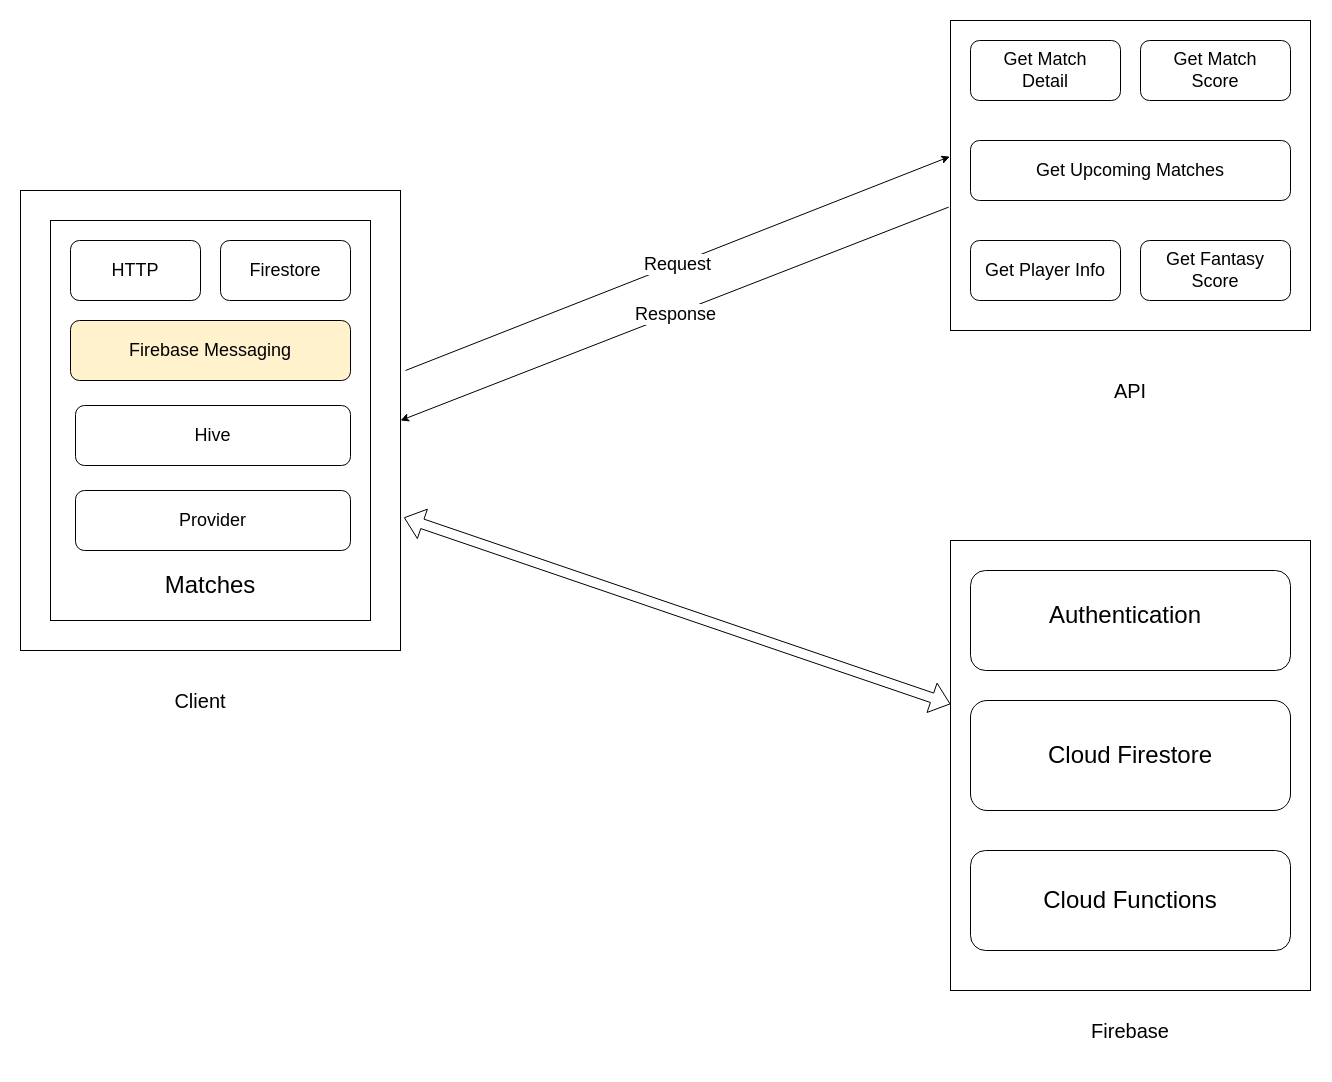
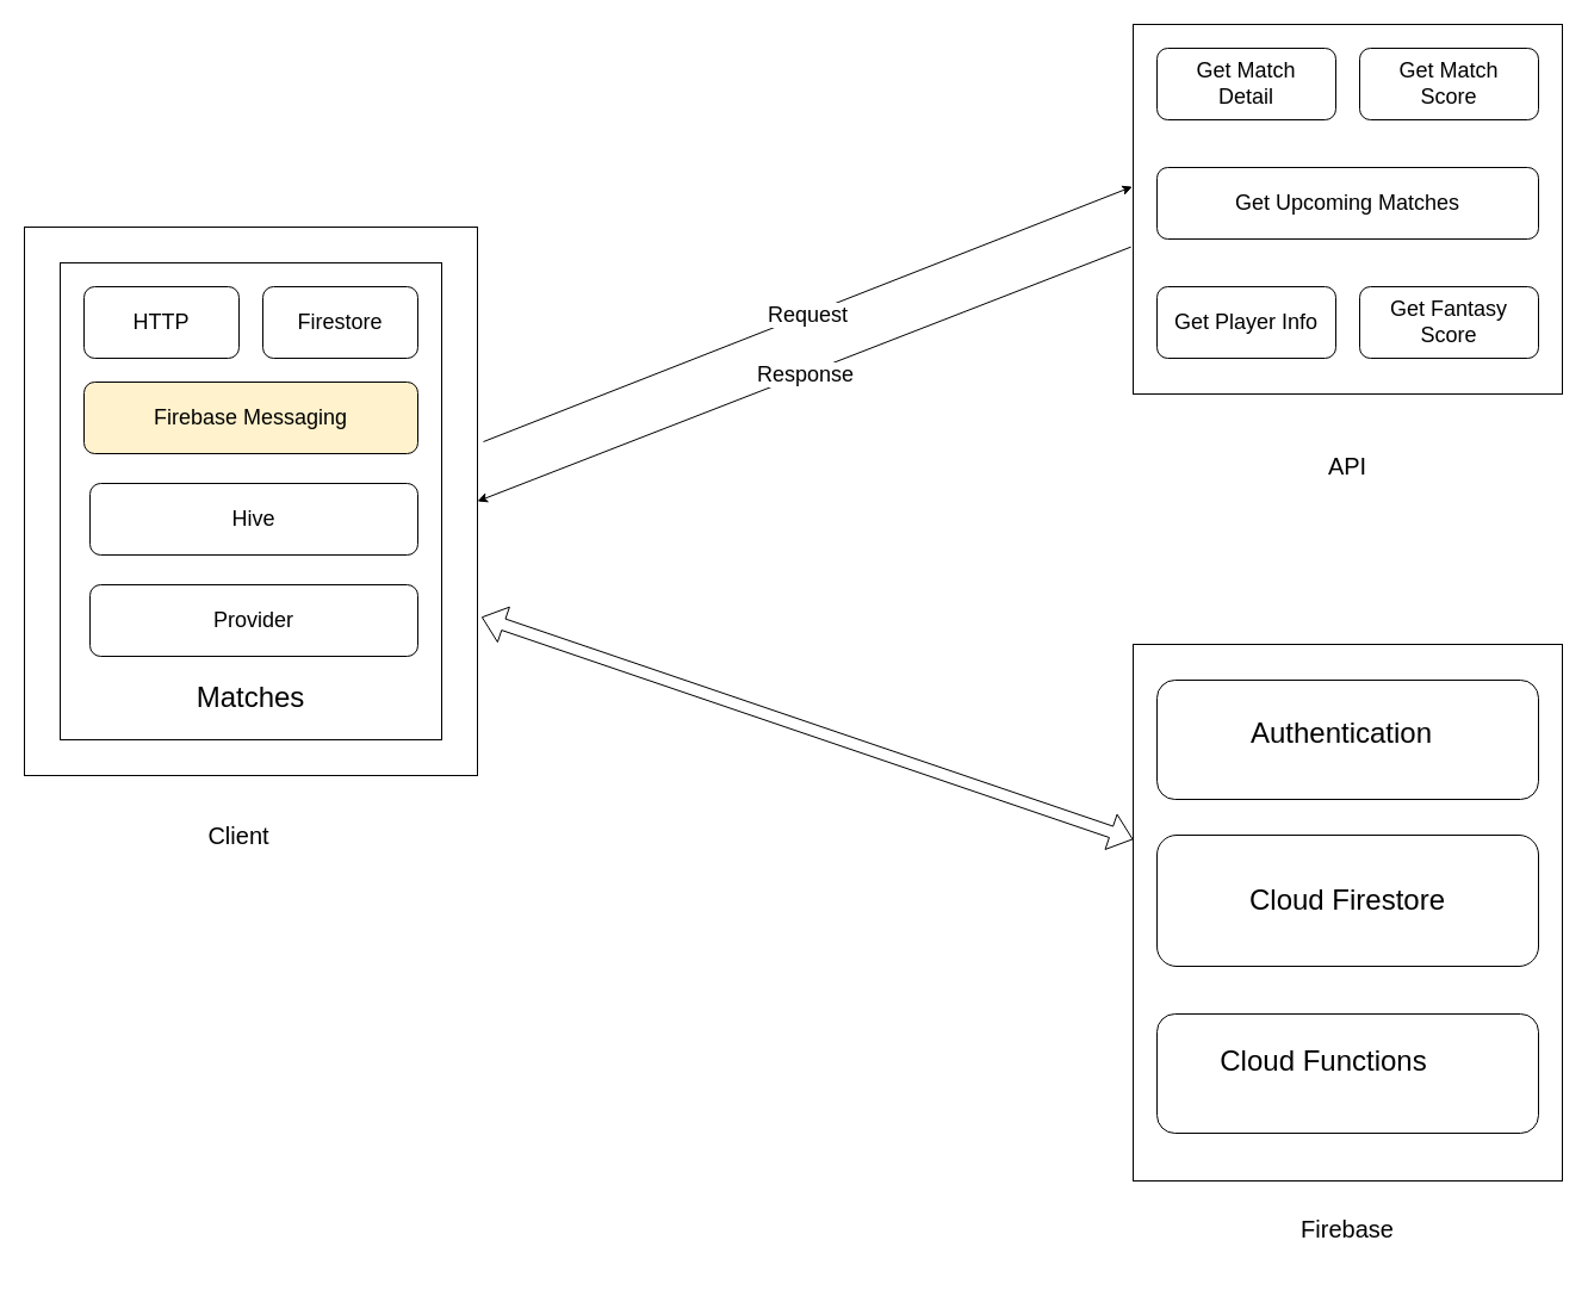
- <mxCell id="19" value="&lt;font style=&quot;font-size: 24px&quot;&gt;Cloud Functions&lt;/font&gt;" style="text;html=1;strokeColor=none;fillColor=none;align=center;verticalAlign=middle;whiteSpace=wrap;rounded=0;" vertex="1" parent="1"><mxGeometry x="1005" y="865" width="250" height="70" as="geometry" /></mxCell>
+ <mxCell id="19" value="&lt;font style=&quot;font-size: 24px&quot;&gt;Cloud Functions&lt;/font&gt;" style="text;html=1;strokeColor=none;fillColor=none;align=center;verticalAlign=middle;whiteSpace=wrap;rounded=0;" vertex="1" parent="1"><mxGeometry x="985" y="855" width="250" height="70" as="geometry" /></mxCell>
